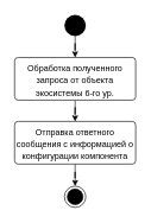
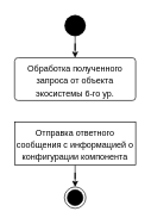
- <mxCell id="2" style="edgeStyle=orthogonalEdgeStyle;rounded=0;orthogonalLoop=1;jettySize=auto;html=1;" edge="1" parent="1" source="3" target="7"><mxGeometry relative="1" as="geometry"><mxPoint x="105" y="170" as="targetPoint" /></mxGeometry></mxCell>
- <mxCell id="7" value="&lt;span style=&quot;font-size: 12px;&quot;&gt;Отправка ответного сообщения с информацией о конфигурации компонента&lt;/span&gt;" style="html=1;align=center;verticalAlign=top;rounded=1;absoluteArcSize=1;arcSize=10;dashed=0;fontSize=14;whiteSpace=wrap;" vertex="1" parent="1"><mxGeometry x="20" y="170" width="170" height="60" as="geometry" /></mxCell>
+ <mxCell id="7" value="&lt;span style=&quot;font-size: 12px;&quot;&gt;Отправка ответного сообщения с информацией о конфигурации компонента&lt;/span&gt;" style="html=1;align=center;verticalAlign=top;absoluteArcSize=1;arcSize=10;dashed=0;fontSize=14;whiteSpace=wrap;rounded=0;" vertex="1" parent="1"><mxGeometry x="20" y="170" width="170" height="60" as="geometry" /></mxCell>
